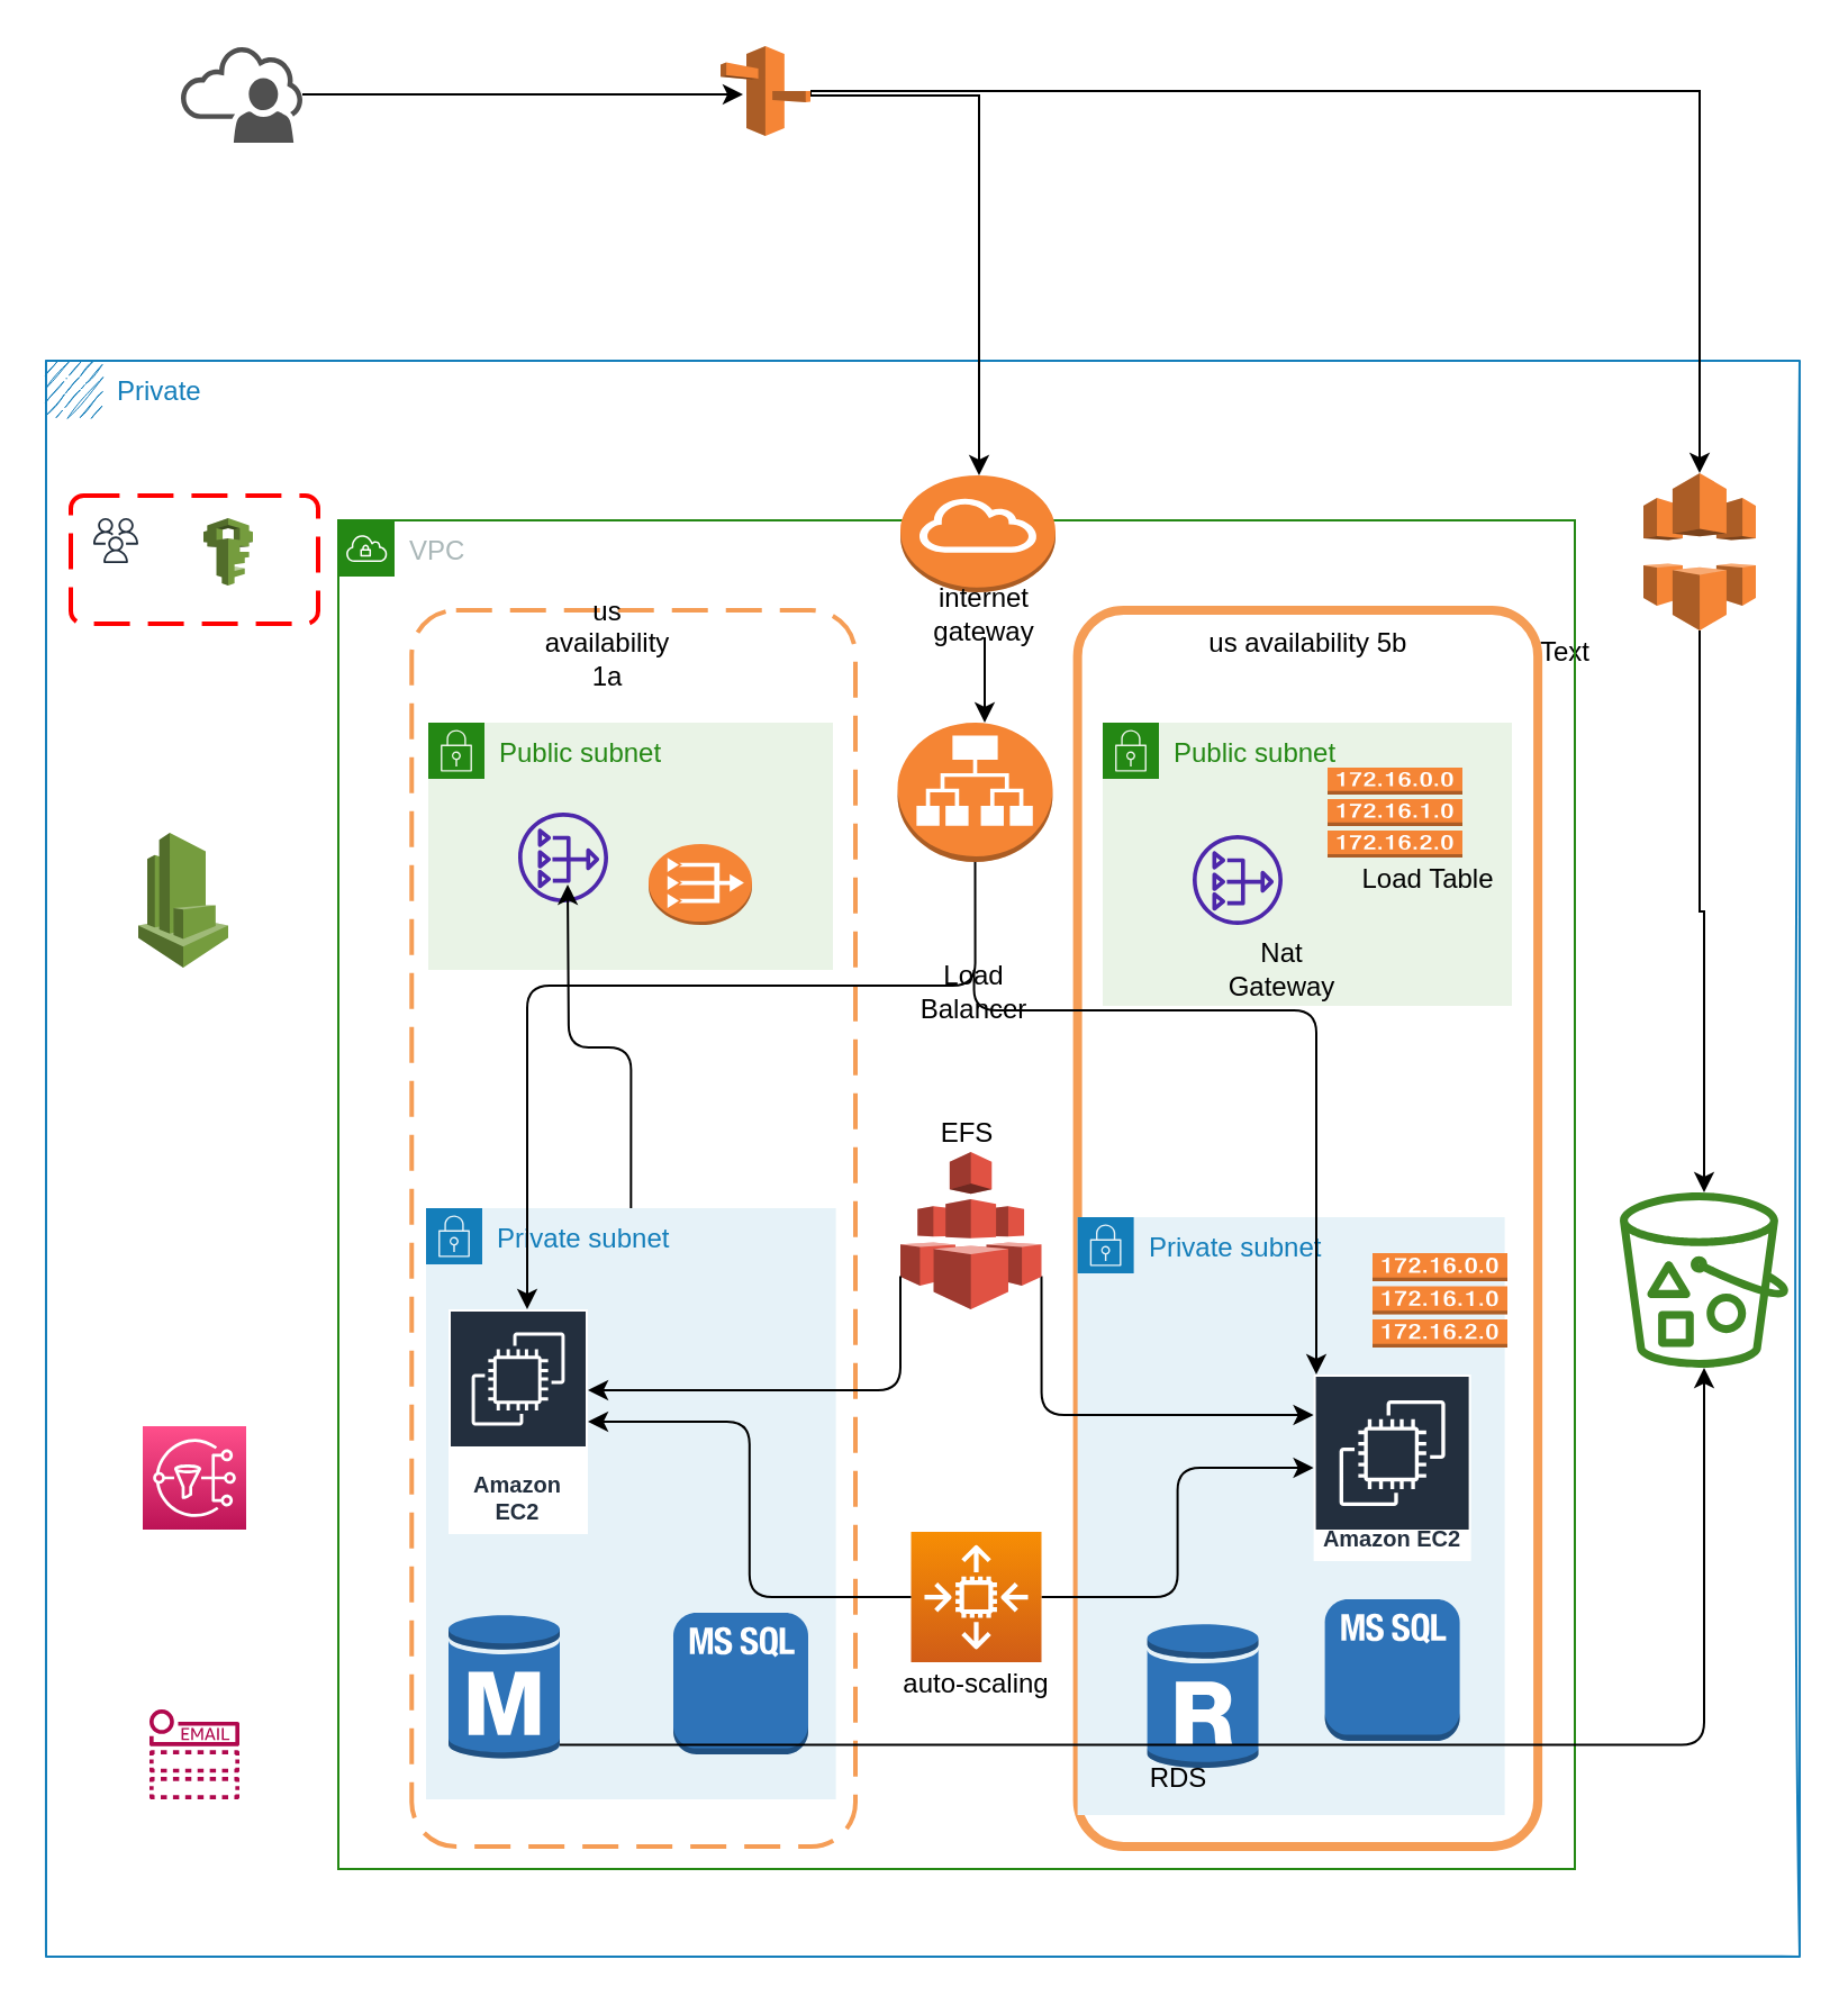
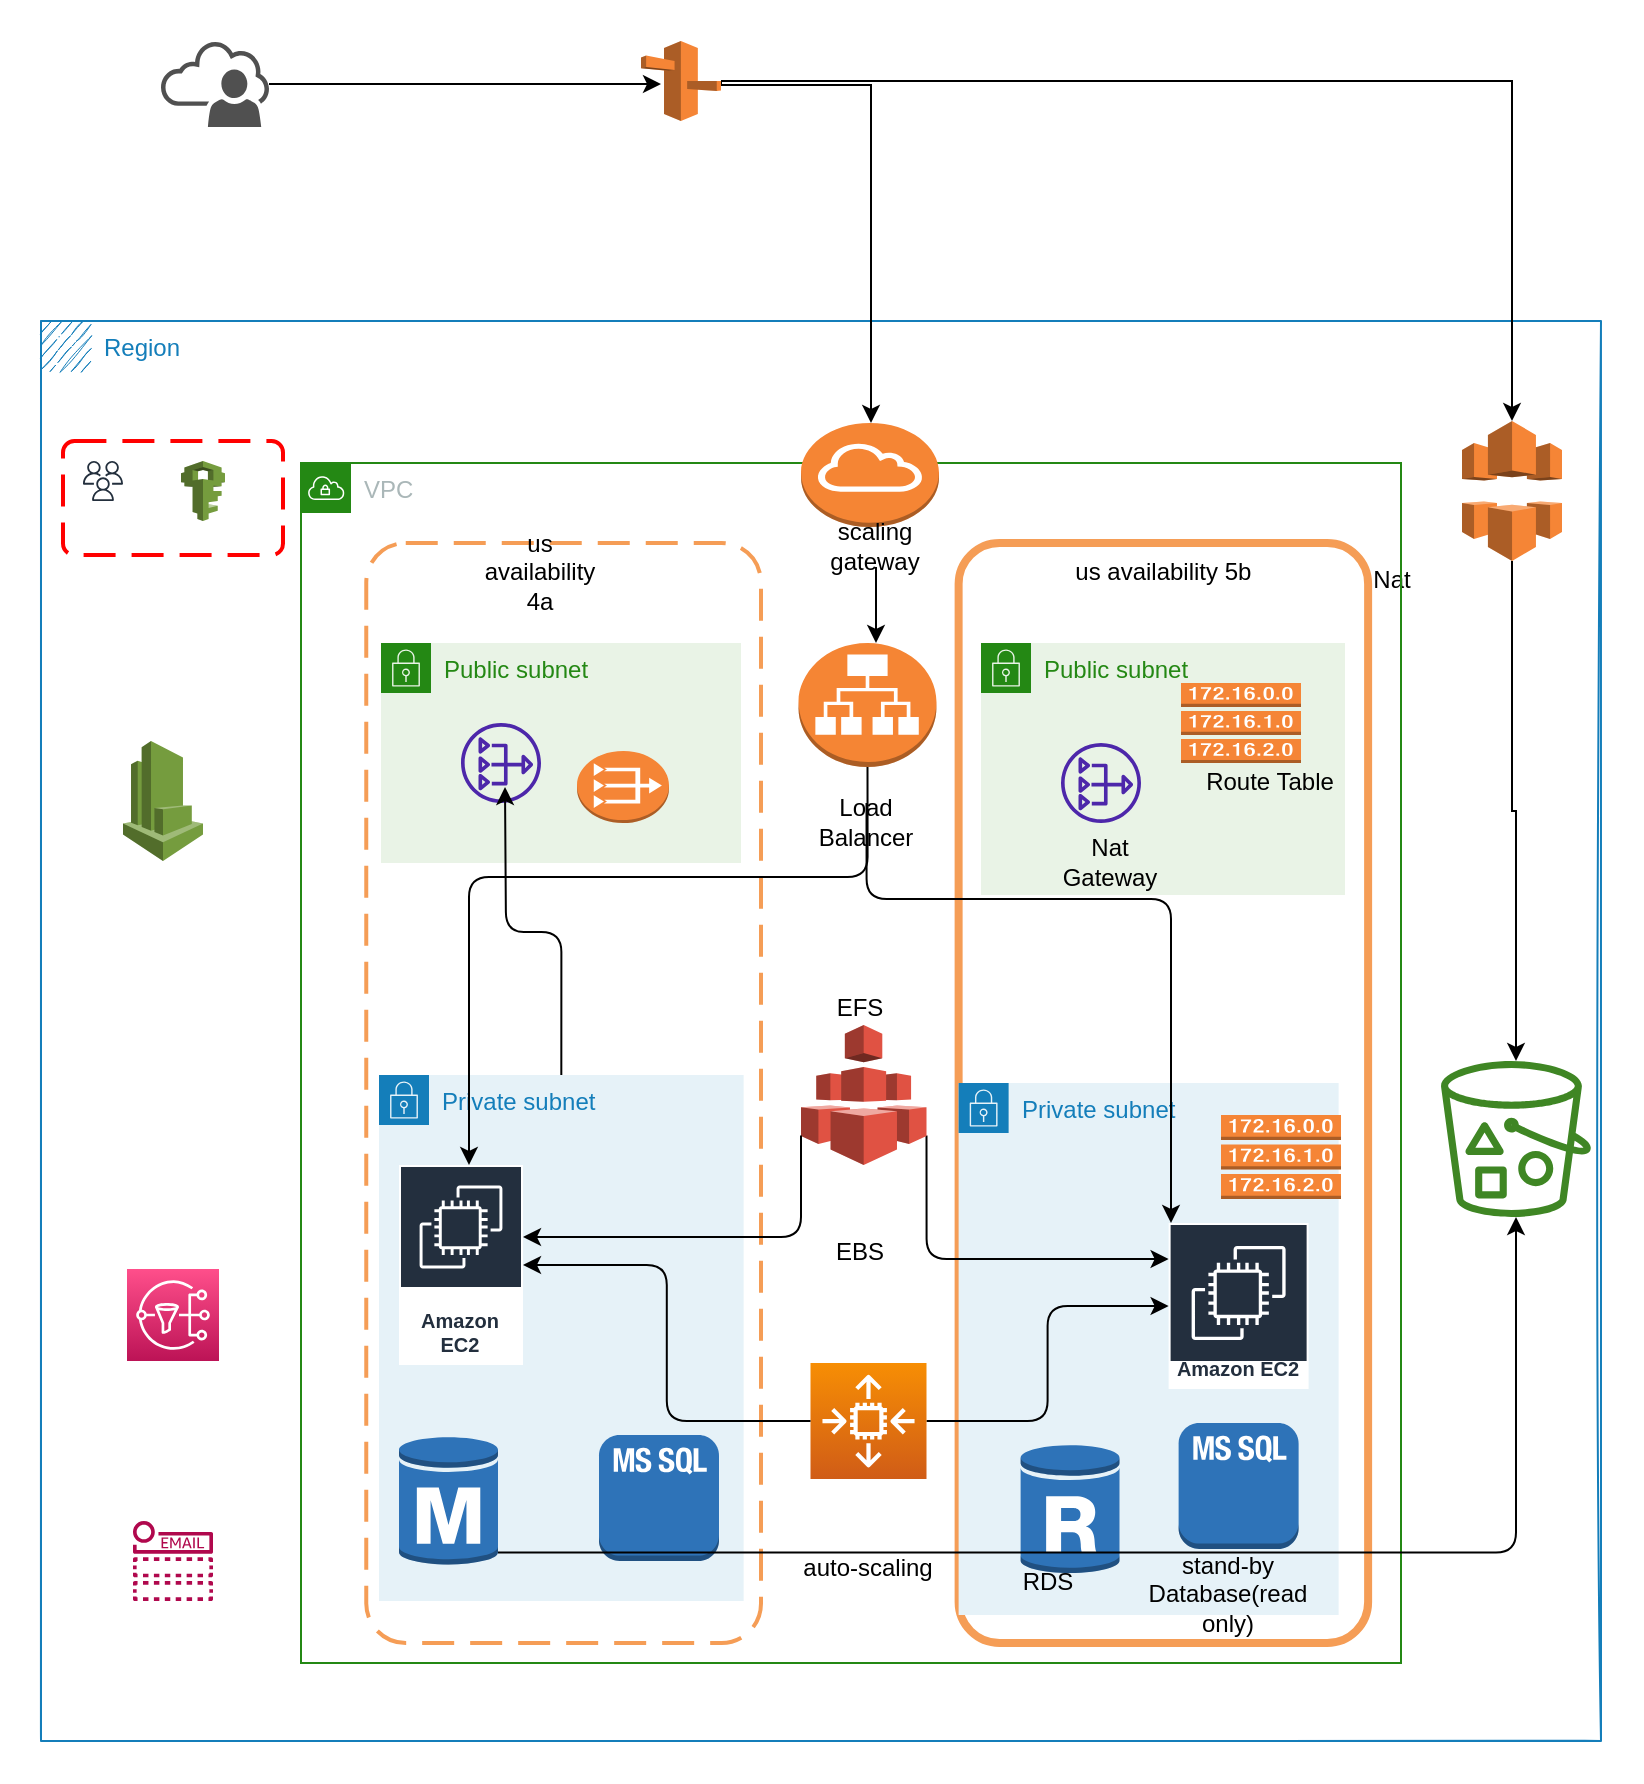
- <mxCell id="2" value="Private" style="points=[[0,0],[0.25,0],[0.5,0],[0.75,0],[1,0],[1,0.25],[1,0.5],[1,0.75],[1,1],[0.75,1],[0.5,1],[0.25,1],[0,1],[0,0.75],[0,0.5],[0,0.25]];outlineConnect=0;gradientColor=none;html=1;whiteSpace=wrap;fontSize=12;fontStyle=0;container=1;pointerEvents=0;collapsible=0;recursiveResize=0;shape=mxgraph.aws4.group;grIcon=mxgraph.aws4.group_region;strokeColor=#147EBA;fillColor=none;verticalAlign=top;align=left;spacingLeft=30;fontColor=#147EBA;sketch=1;" parent="1" vertex="1"><mxGeometry x="20" y="160" width="780" height="710" as="geometry" /></mxCell>
+ <mxCell id="2" value="Region" style="points=[[0,0],[0.25,0],[0.5,0],[0.75,0],[1,0],[1,0.25],[1,0.5],[1,0.75],[1,1],[0.75,1],[0.5,1],[0.25,1],[0,1],[0,0.75],[0,0.5],[0,0.25]];outlineConnect=0;gradientColor=none;html=1;whiteSpace=wrap;fontSize=12;fontStyle=0;container=1;pointerEvents=0;collapsible=0;recursiveResize=0;shape=mxgraph.aws4.group;grIcon=mxgraph.aws4.group_region;strokeColor=#147EBA;fillColor=none;verticalAlign=top;align=left;spacingLeft=30;fontColor=#147EBA;sketch=1;" parent="1" vertex="1"><mxGeometry x="20" y="160" width="780" height="710" as="geometry" /></mxCell>
- <mxCell id="40" value="internet gateway" style="text;html=1;strokeColor=none;fillColor=none;align=center;verticalAlign=middle;whiteSpace=wrap;rounded=0;" parent="13" vertex="1"><mxGeometry x="245" y="32" width="85" height="20" as="geometry" /></mxCell>
+ <mxCell id="40" value="scaling gateway" style="text;html=1;strokeColor=none;fillColor=none;align=center;verticalAlign=middle;whiteSpace=wrap;rounded=0;" parent="13" vertex="1"><mxGeometry x="245" y="32" width="85" height="20" as="geometry" /></mxCell>
- <mxCell id="17" value="us availability 1a" style="text;html=1;strokeColor=none;fillColor=none;align=center;verticalAlign=middle;whiteSpace=wrap;rounded=0;" parent="14" vertex="1"><mxGeometry x="50" y="-50" width="60" height="30" as="geometry" /></mxCell>
+ <mxCell id="17" value="us availability 4a" style="text;html=1;strokeColor=none;fillColor=none;align=center;verticalAlign=middle;whiteSpace=wrap;rounded=0;" parent="14" vertex="1"><mxGeometry x="50" y="-50" width="60" height="30" as="geometry" /></mxCell>
- <mxCell id="6" value="Text" style="text;html=1;strokeColor=none;fillColor=none;align=center;verticalAlign=middle;whiteSpace=wrap;rounded=0;" parent="2" vertex="1"><mxGeometry x="640.5" y="120" width="70" height="20" as="geometry" /></mxCell>
+ <mxCell id="6" value="Nat" style="text;html=1;strokeColor=none;fillColor=none;align=center;verticalAlign=middle;whiteSpace=wrap;rounded=0;" parent="2" vertex="1"><mxGeometry x="640.5" y="120" width="70" height="20" as="geometry" /></mxCell>
- <mxCell id="24" value="Load Table" style="text;html=1;strokeColor=none;fillColor=none;align=center;verticalAlign=middle;whiteSpace=wrap;rounded=0;" parent="19" vertex="1"><mxGeometry x="110" y="55" width="70" height="30" as="geometry" /></mxCell>
+ <mxCell id="24" value="Route Table" style="text;html=1;strokeColor=none;fillColor=none;align=center;verticalAlign=middle;whiteSpace=wrap;rounded=0;" parent="19" vertex="1"><mxGeometry x="110" y="55" width="70" height="30" as="geometry" /></mxCell>
- <mxCell id="25" value="Nat Gateway" style="text;html=1;strokeColor=none;fillColor=none;align=center;verticalAlign=middle;whiteSpace=wrap;rounded=0;" parent="19" vertex="1"><mxGeometry x="45" y="100" width="70" height="20" as="geometry" /></mxCell>
+ <mxCell id="25" value="Nat Gateway" style="text;html=1;strokeColor=none;fillColor=none;align=center;verticalAlign=middle;whiteSpace=wrap;rounded=0;" parent="19" vertex="1"><mxGeometry x="30" y="100" width="70" height="20" as="geometry" /></mxCell>
- <mxCell id="43" value="Load Balancer" style="text;html=1;strokeColor=none;fillColor=none;align=center;verticalAlign=middle;whiteSpace=wrap;rounded=0;" parent="13" vertex="1"><mxGeometry x="252.75" y="200" width="60" height="20" as="geometry" /></mxCell>
+ <mxCell id="43" value="Load Balancer" style="text;html=1;strokeColor=none;fillColor=none;align=center;verticalAlign=middle;whiteSpace=wrap;rounded=0;" parent="13" vertex="1"><mxGeometry x="252.75" y="170" width="60" height="20" as="geometry" /></mxCell>
+ <mxCell id="44" value="EBS" style="text;html=1;strokeColor=none;fillColor=none;align=center;verticalAlign=middle;whiteSpace=wrap;rounded=0;" parent="13" vertex="1"><mxGeometry x="250" y="380" width="60" height="30" as="geometry" /></mxCell>
- <mxCell id="41" value="auto-scaling" style="text;html=1;strokeColor=none;fillColor=none;align=center;verticalAlign=middle;whiteSpace=wrap;rounded=0;" parent="13" vertex="1"><mxGeometry x="248.75" y="508" width="70" height="20" as="geometry" /></mxCell>
+ <mxCell id="41" value="auto-scaling" style="text;html=1;strokeColor=none;fillColor=none;align=center;verticalAlign=middle;whiteSpace=wrap;rounded=0;" parent="13" vertex="1"><mxGeometry x="248.75" y="543" width="70" height="20" as="geometry" /></mxCell>
+ <mxCell id="31" value="stand-by Database(read only)" style="text;html=1;strokeColor=none;fillColor=none;align=center;verticalAlign=middle;whiteSpace=wrap;rounded=0;" parent="26" vertex="1"><mxGeometry x="90" y="246" width="90" height="20" as="geometry" /></mxCell>
